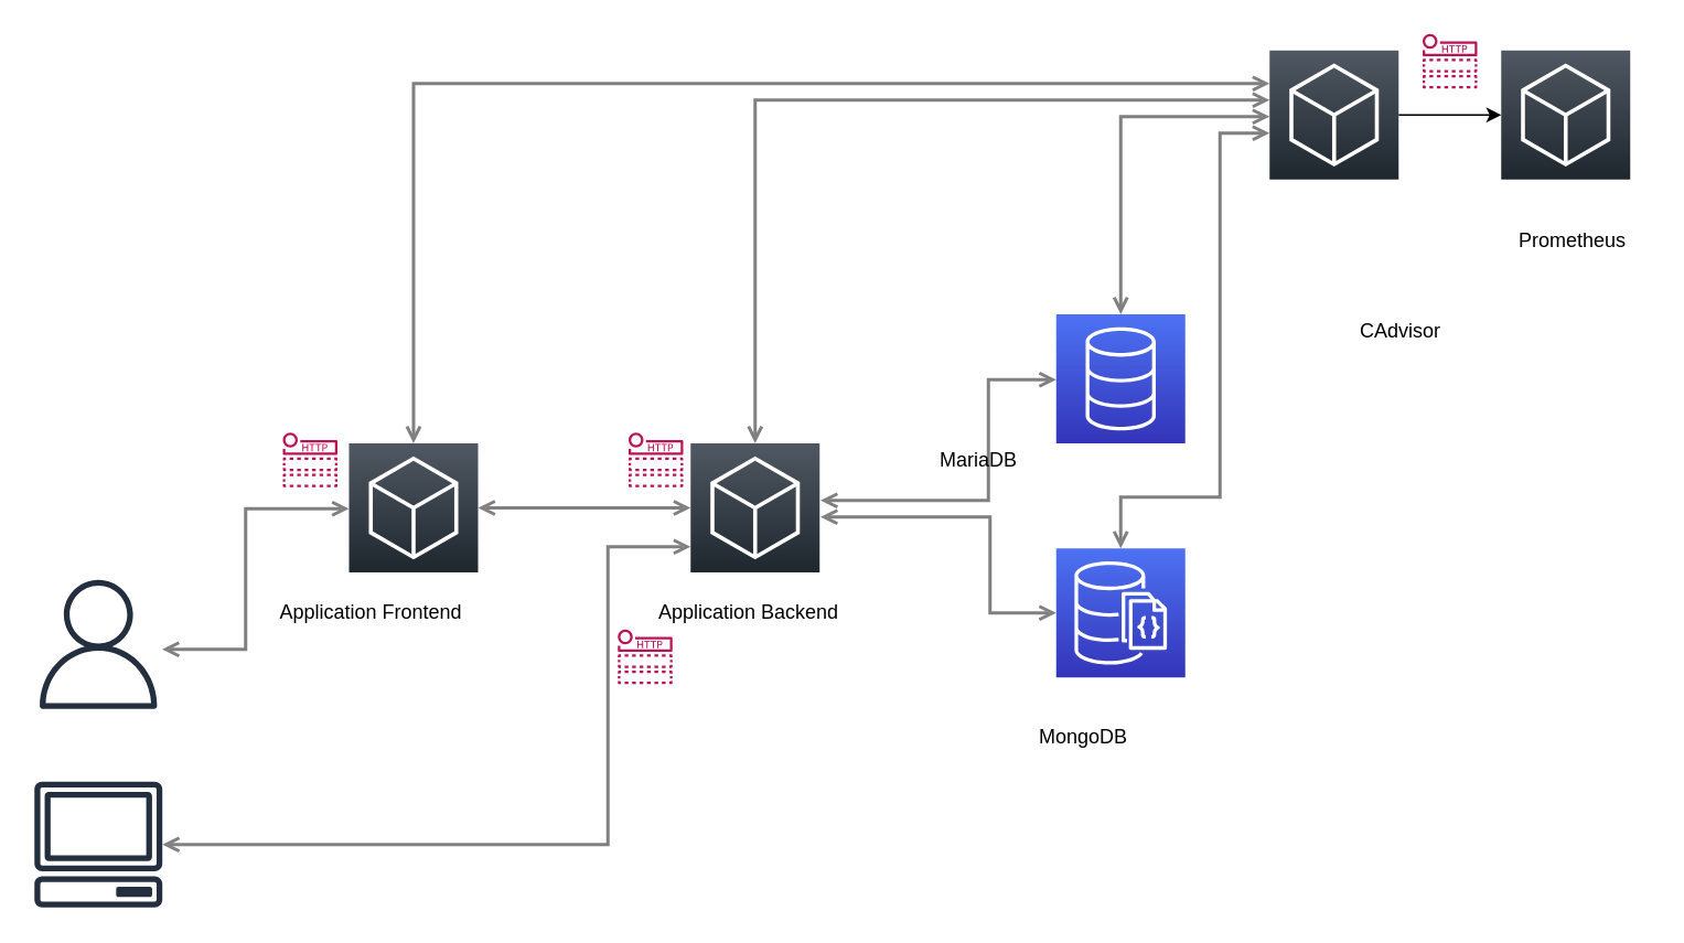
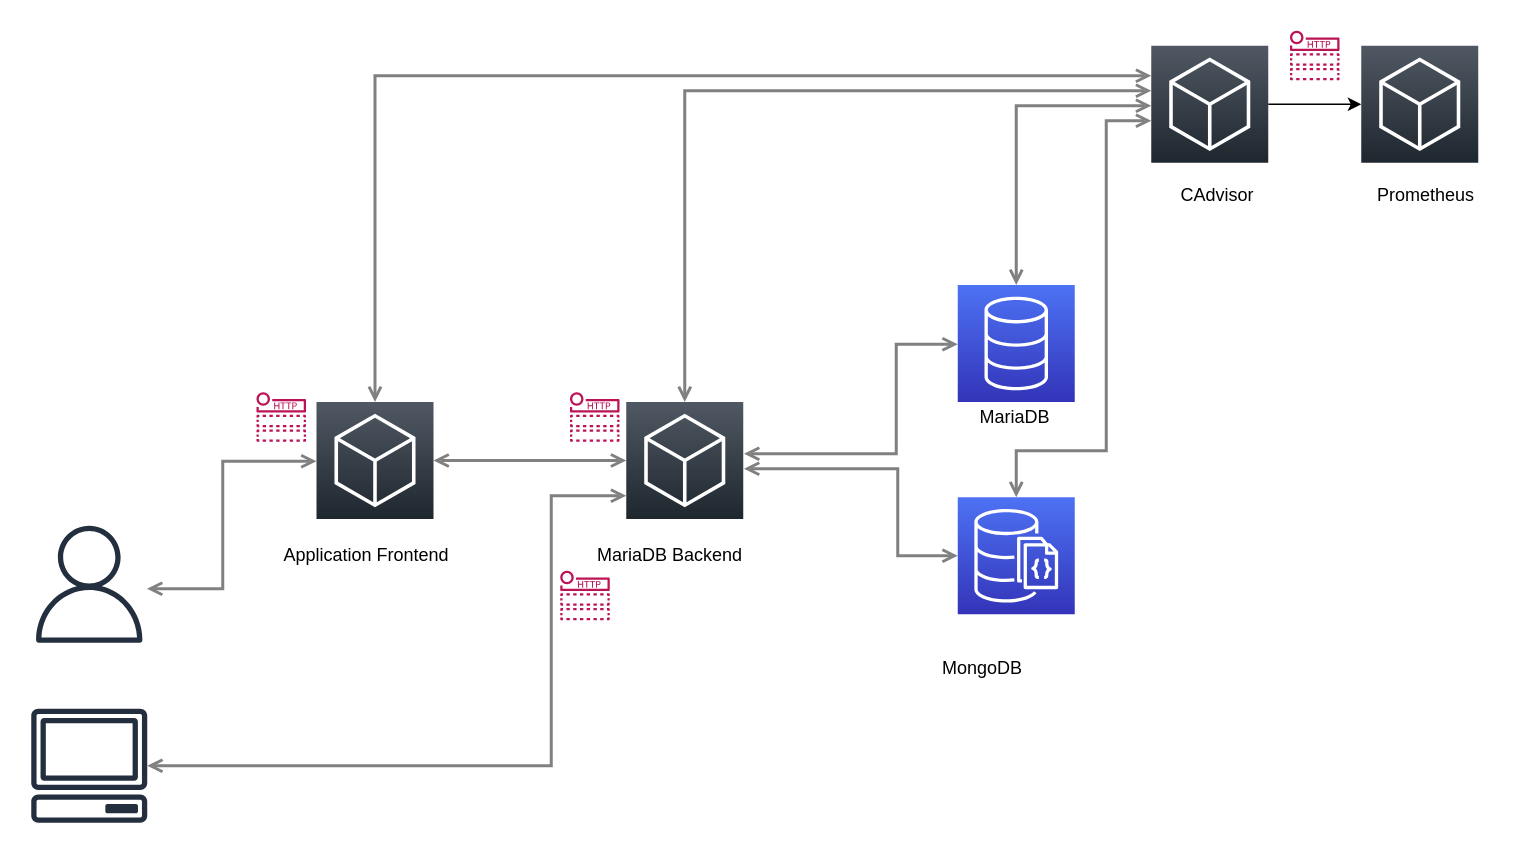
- <mxCell id="29" value="Prometheus&lt;br&gt;" style="text;html=1;resizable=0;points=[];autosize=1;align=left;verticalAlign=top;spacingTop=-4;" vertex="1" parent="1"><mxGeometry x="916" y="135" width="80" height="20" as="geometry" /></mxCell>
+ <mxCell id="29" value="Prometheus&lt;br&gt;" style="text;html=1;resizable=0;points=[];autosize=1;align=left;verticalAlign=top;spacingTop=-4;" vertex="1" parent="1"><mxGeometry x="916" y="120" width="80" height="20" as="geometry" /></mxCell>
- <mxCell id="19" value="CAdvisor" style="text;html=1;resizable=0;points=[];autosize=1;align=left;verticalAlign=top;spacingTop=-4;" vertex="1" parent="1"><mxGeometry x="820" y="190" width="60" height="20" as="geometry" /></mxCell>
+ <mxCell id="19" value="CAdvisor" style="text;html=1;resizable=0;points=[];autosize=1;align=left;verticalAlign=top;spacingTop=-4;" vertex="1" parent="1"><mxGeometry x="785" y="120" width="60" height="20" as="geometry" /></mxCell>
- <mxCell id="18" value="MariaDB&lt;br&gt;" style="text;html=1;resizable=0;points=[];autosize=1;align=left;verticalAlign=top;spacingTop=-4;" vertex="1" parent="1"><mxGeometry x="566" y="267.5" width="60" height="20" as="geometry" /></mxCell>
+ <mxCell id="18" value="MariaDB&lt;br&gt;" style="text;html=1;resizable=0;points=[];autosize=1;align=left;verticalAlign=top;spacingTop=-4;" vertex="1" parent="1"><mxGeometry x="651" y="267.5" width="60" height="20" as="geometry" /></mxCell>
- <mxCell id="14" value="Application Frontend&lt;br&gt;" style="text;html=1;resizable=0;points=[];autosize=1;align=left;verticalAlign=top;spacingTop=-4;" vertex="1" parent="1"><mxGeometry x="167" y="360" width="130" height="20" as="geometry" /></mxCell>
+ <mxCell id="14" value="Application Frontend&lt;br&gt;" style="text;html=1;resizable=0;points=[];autosize=1;align=left;verticalAlign=top;spacingTop=-4;" vertex="1" parent="1"><mxGeometry x="187" y="360" width="130" height="20" as="geometry" /></mxCell>
- <mxCell id="15" value="Application Backend" style="text;html=1;resizable=0;points=[];autosize=1;align=left;verticalAlign=top;spacingTop=-4;" vertex="1" parent="1"><mxGeometry x="396" y="360" width="120" height="20" as="geometry" /></mxCell>
+ <mxCell id="15" value="MariaDB Backend" style="text;html=1;resizable=0;points=[];autosize=1;align=left;verticalAlign=top;spacingTop=-4;" vertex="1" parent="1"><mxGeometry x="396" y="360" width="120" height="20" as="geometry" /></mxCell>
